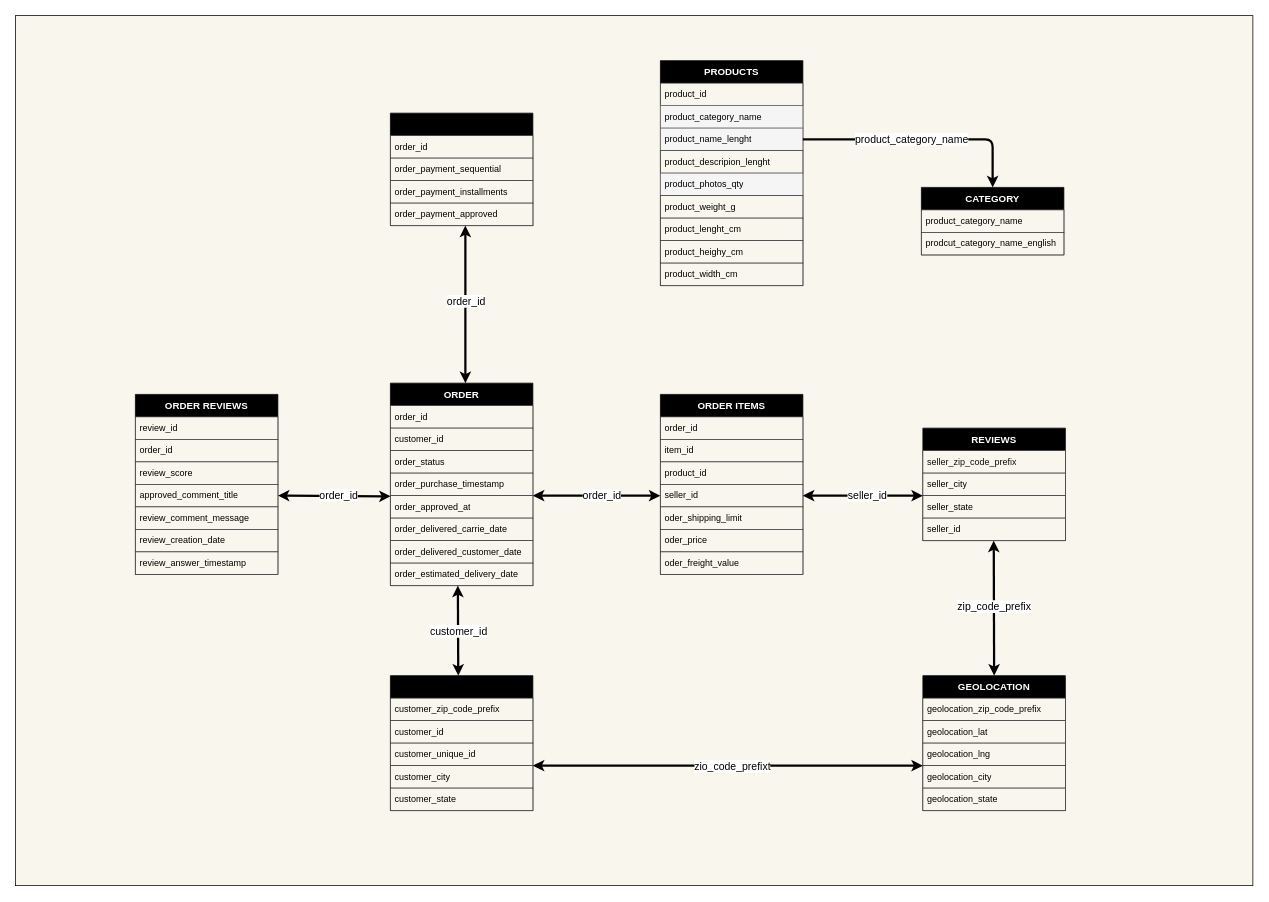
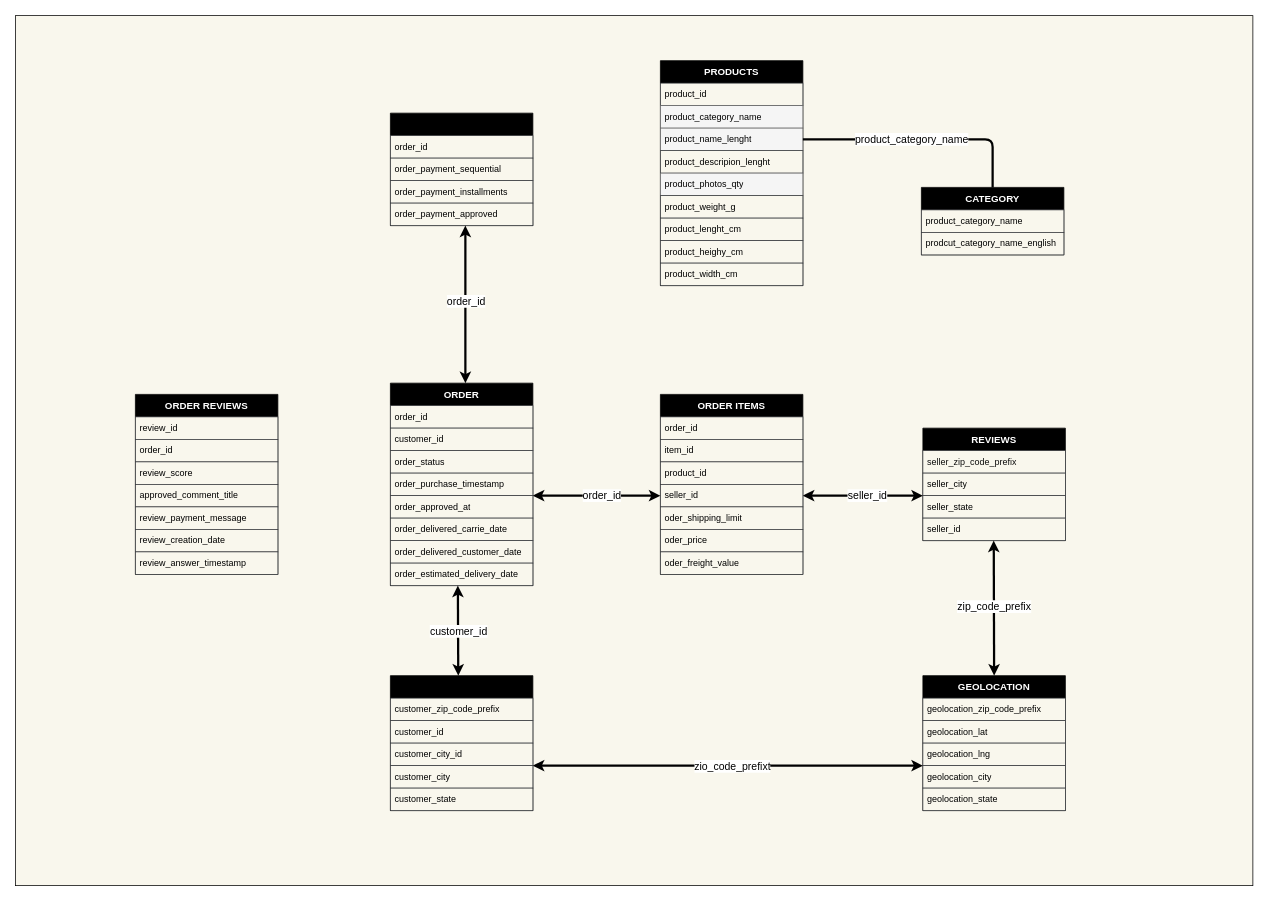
- <mxCell id="63" style="edgeStyle=orthogonalEdgeStyle;html=1;exitX=1;exitY=0.5;exitDx=0;exitDy=0;strokeColor=#000000;entryX=0.5;entryY=0;entryDx=0;entryDy=0;strokeWidth=3;" parent="1" edge="1" target="60" source="48"><mxGeometry relative="1" as="geometry"><mxPoint x="1256" y="144" as="targetPoint" /><mxPoint x="1106" y="143" as="sourcePoint" /></mxGeometry></mxCell>
+ <mxCell id="63" style="edgeStyle=orthogonalEdgeStyle;html=1;exitX=1;exitY=0.5;exitDx=0;exitDy=0;strokeColor=#000000;entryX=0.5;entryY=0;entryDx=0;entryDy=0;strokeWidth=3;endArrow=none;" parent="1" edge="1" target="60" source="48"><mxGeometry relative="1" as="geometry"><mxPoint x="1256" y="144" as="targetPoint" /><mxPoint x="1106" y="143" as="sourcePoint" /></mxGeometry></mxCell>
- <mxCell id="65" value="" style="endArrow=classic;startArrow=classic;html=1;exitX=1;exitY=0.5;exitDx=0;exitDy=0;entryX=0.002;entryY=0.033;entryDx=0;entryDy=0;entryPerimeter=0;strokeColor=#000000;strokeWidth=3;" parent="1" source="32" target="41" edge="1"><mxGeometry width="50" height="50" relative="1" as="geometry"><mxPoint x="880" y="730" as="sourcePoint" /><mxPoint x="930" y="680" as="targetPoint" /></mxGeometry></mxCell>
- <mxCell id="66" value="order_id" style="edgeLabel;html=1;align=center;verticalAlign=middle;resizable=0;points=[];strokeColor=#000000;fontSize=14;" parent="65" vertex="1" connectable="0"><mxGeometry x="0.166" y="4" relative="1" as="geometry"><mxPoint x="-8" y="3" as="offset" /></mxGeometry></mxCell>
- <mxCell id="33" value="&lt;font color=&quot;#000000&quot;&gt;review_comment_message&lt;/font&gt;" style="text;strokeColor=#36393d;fillColor=#f9f7ed;align=left;verticalAlign=middle;spacingLeft=4;spacingRight=4;overflow=hidden;points=[[0,0.5],[1,0.5]];portConstraint=eastwest;rotatable=0;whiteSpace=wrap;html=1;" parent="28" vertex="1"><mxGeometry y="150" width="190" height="30" as="geometry" /></mxCell>
+ <mxCell id="33" value="&lt;font color=&quot;#000000&quot;&gt;review_payment_message&lt;/font&gt;" style="text;strokeColor=#36393d;fillColor=#f9f7ed;align=left;verticalAlign=middle;spacingLeft=4;spacingRight=4;overflow=hidden;points=[[0,0.5],[1,0.5]];portConstraint=eastwest;rotatable=0;whiteSpace=wrap;html=1;" parent="28" vertex="1"><mxGeometry y="150" width="190" height="30" as="geometry" /></mxCell>
- <mxCell id="6" value="&lt;font color=&quot;#000000&quot;&gt;customer_unique_id&lt;/font&gt;" style="text;strokeColor=#36393d;fillColor=#f9f7ed;align=left;verticalAlign=middle;spacingLeft=4;spacingRight=4;overflow=hidden;points=[[0,0.5],[1,0.5]];portConstraint=eastwest;rotatable=0;whiteSpace=wrap;html=1;" parent="3" vertex="1"><mxGeometry y="90" width="190" height="30" as="geometry" /></mxCell>
+ <mxCell id="6" value="&lt;font color=&quot;#000000&quot;&gt;customer_city_id&lt;/font&gt;" style="text;strokeColor=#36393d;fillColor=#f9f7ed;align=left;verticalAlign=middle;spacingLeft=4;spacingRight=4;overflow=hidden;points=[[0,0.5],[1,0.5]];portConstraint=eastwest;rotatable=0;whiteSpace=wrap;html=1;" parent="3" vertex="1"><mxGeometry y="90" width="190" height="30" as="geometry" /></mxCell>
